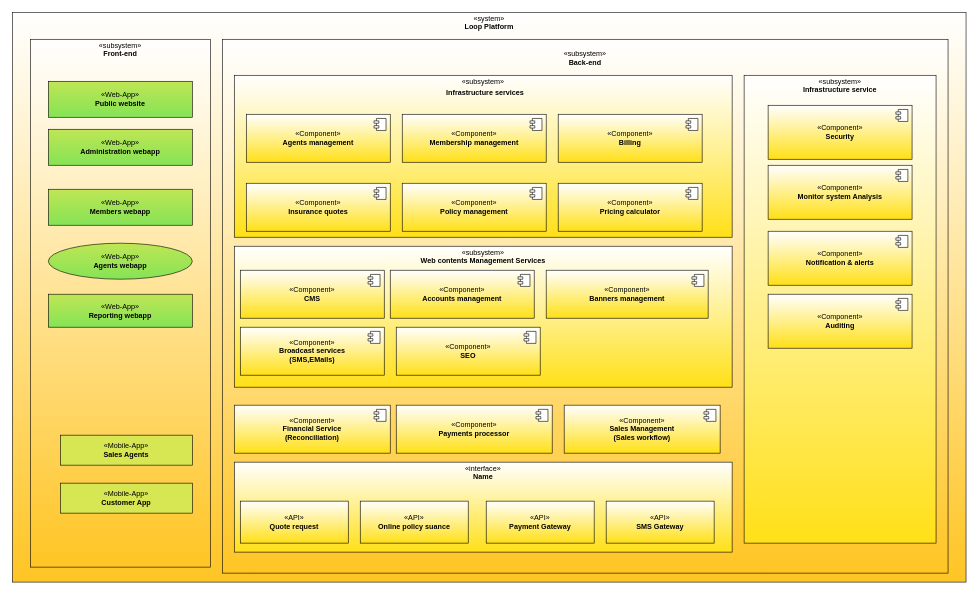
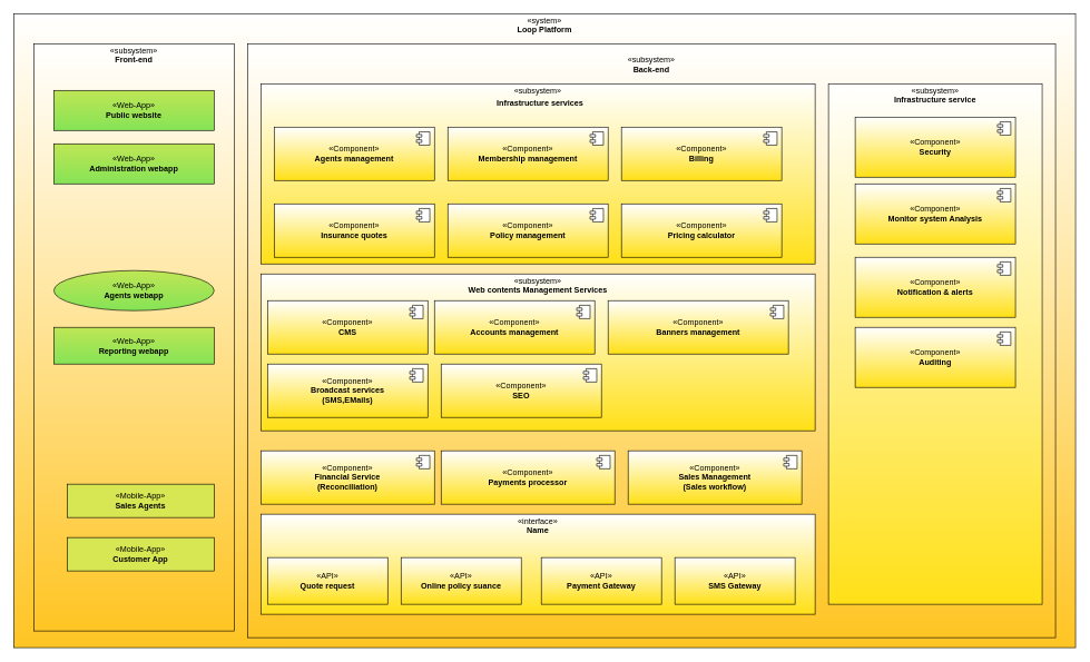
- <mxCell id="54" value="«Web-App»&lt;br style=&quot;border-color: var(--border-color);&quot;&gt;&lt;b&gt;Members webapp&lt;/b&gt;" style="html=1;whiteSpace=wrap;fillColor=#BFE655;gradientColor=#85E356;" vertex="1" parent="1"><mxGeometry x="80" y="315" width="240" height="60" as="geometry" /></mxCell>
